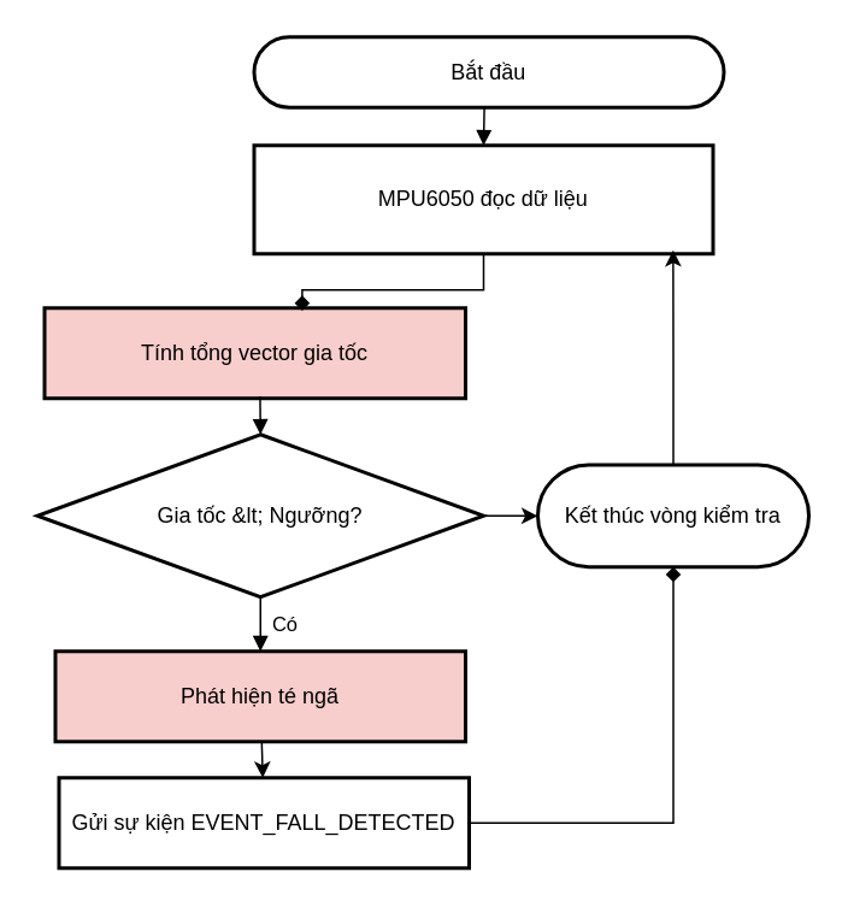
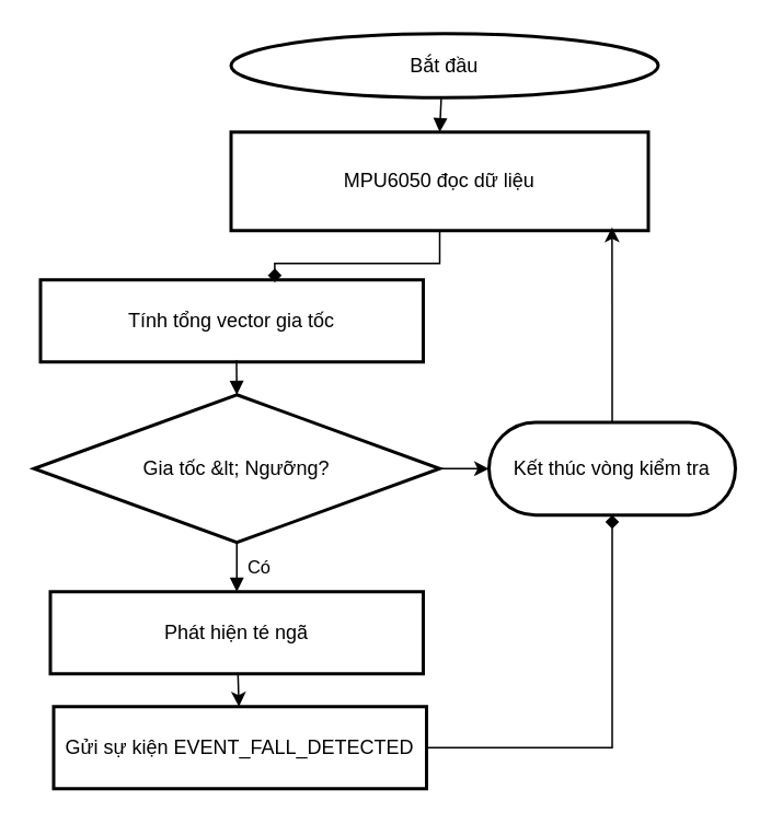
- <mxCell id="2" value="Bắt đầu" style="rounded=1;whiteSpace=wrap;arcSize=50;strokeWidth=2;labelBackgroundColor=none;" parent="1" vertex="1"><mxGeometry x="140" y="20" width="260" height="39" as="geometry" /></mxCell>
+ <mxCell id="2" value="Bắt đầu" style="ellipse;whiteSpace=wrap;arcSize=50;strokeWidth=2;labelBackgroundColor=none;" parent="1" vertex="1"><mxGeometry x="140" y="20" width="260" height="39" as="geometry" /></mxCell>
- <mxCell id="4" value="Tính tổng vector gia tốc" style="whiteSpace=wrap;strokeWidth=2;labelBackgroundColor=none;fillColor=#f8cecc;" parent="1" vertex="1"><mxGeometry x="24" y="170" width="233" height="50" as="geometry" /></mxCell>
+ <mxCell id="4" value="Tính tổng vector gia tốc" style="whiteSpace=wrap;strokeWidth=2;labelBackgroundColor=none;" parent="1" vertex="1"><mxGeometry x="24" y="170" width="233" height="50" as="geometry" /></mxCell>
- <mxCell id="8" value="Phát hiện té ngã" style="whiteSpace=wrap;strokeWidth=2;labelBackgroundColor=none;fillColor=#f8cecc;" parent="1" vertex="1"><mxGeometry x="30" y="360" width="227" height="50" as="geometry" /></mxCell>
+ <mxCell id="8" value="Phát hiện té ngã" style="whiteSpace=wrap;strokeWidth=2;labelBackgroundColor=none;" parent="1" vertex="1"><mxGeometry x="30" y="360" width="227" height="50" as="geometry" /></mxCell>
